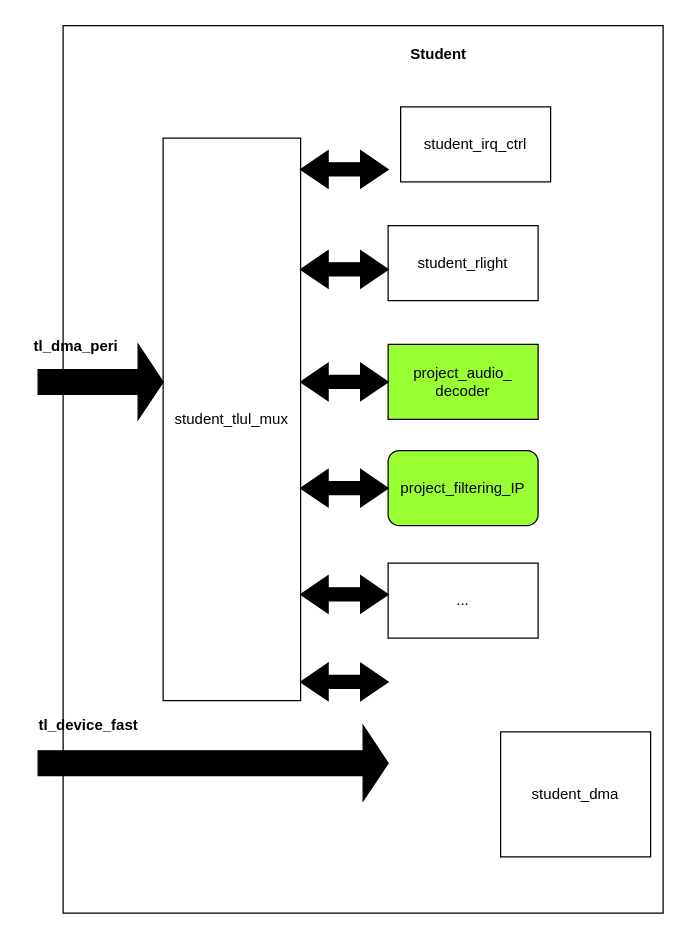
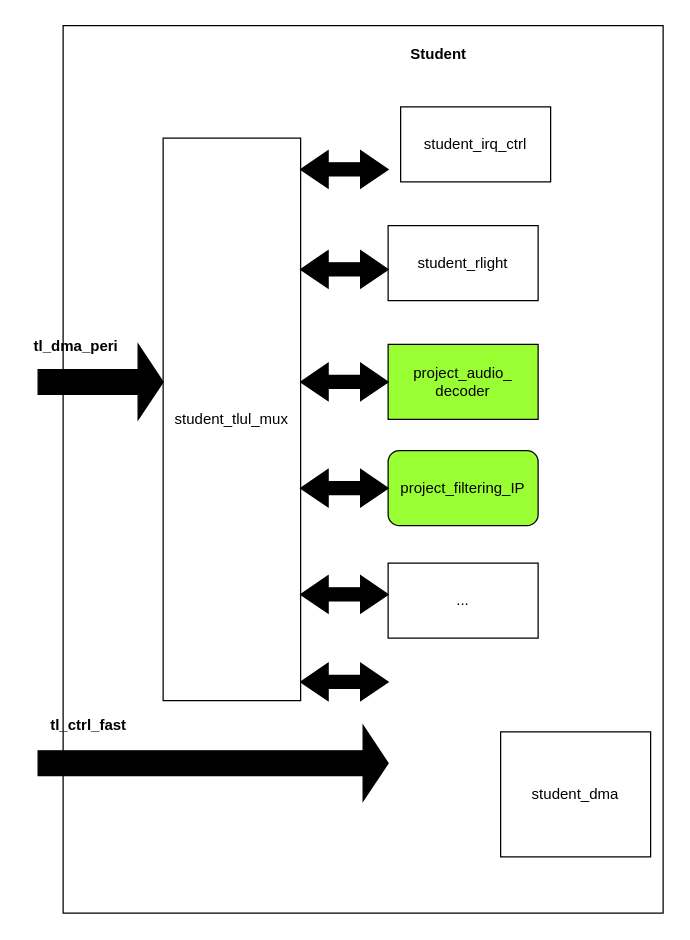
- <mxCell id="20" value="tl_device_fast" style="text;align=center;fontStyle=1;verticalAlign=middle;spacingLeft=3;spacingRight=3;strokeColor=none;rotatable=0;points=[[0,0.5],[1,0.5]];portConstraint=eastwest;html=1;" parent="1" vertex="1"><mxGeometry x="30" y="567" width="80" height="26" as="geometry" /></mxCell>
+ <mxCell id="20" value="tl_ctrl_fast" style="text;align=center;fontStyle=1;verticalAlign=middle;spacingLeft=3;spacingRight=3;strokeColor=none;rotatable=0;points=[[0,0.5],[1,0.5]];portConstraint=eastwest;html=1;" parent="1" vertex="1"><mxGeometry x="30" y="567" width="80" height="26" as="geometry" /></mxCell>
